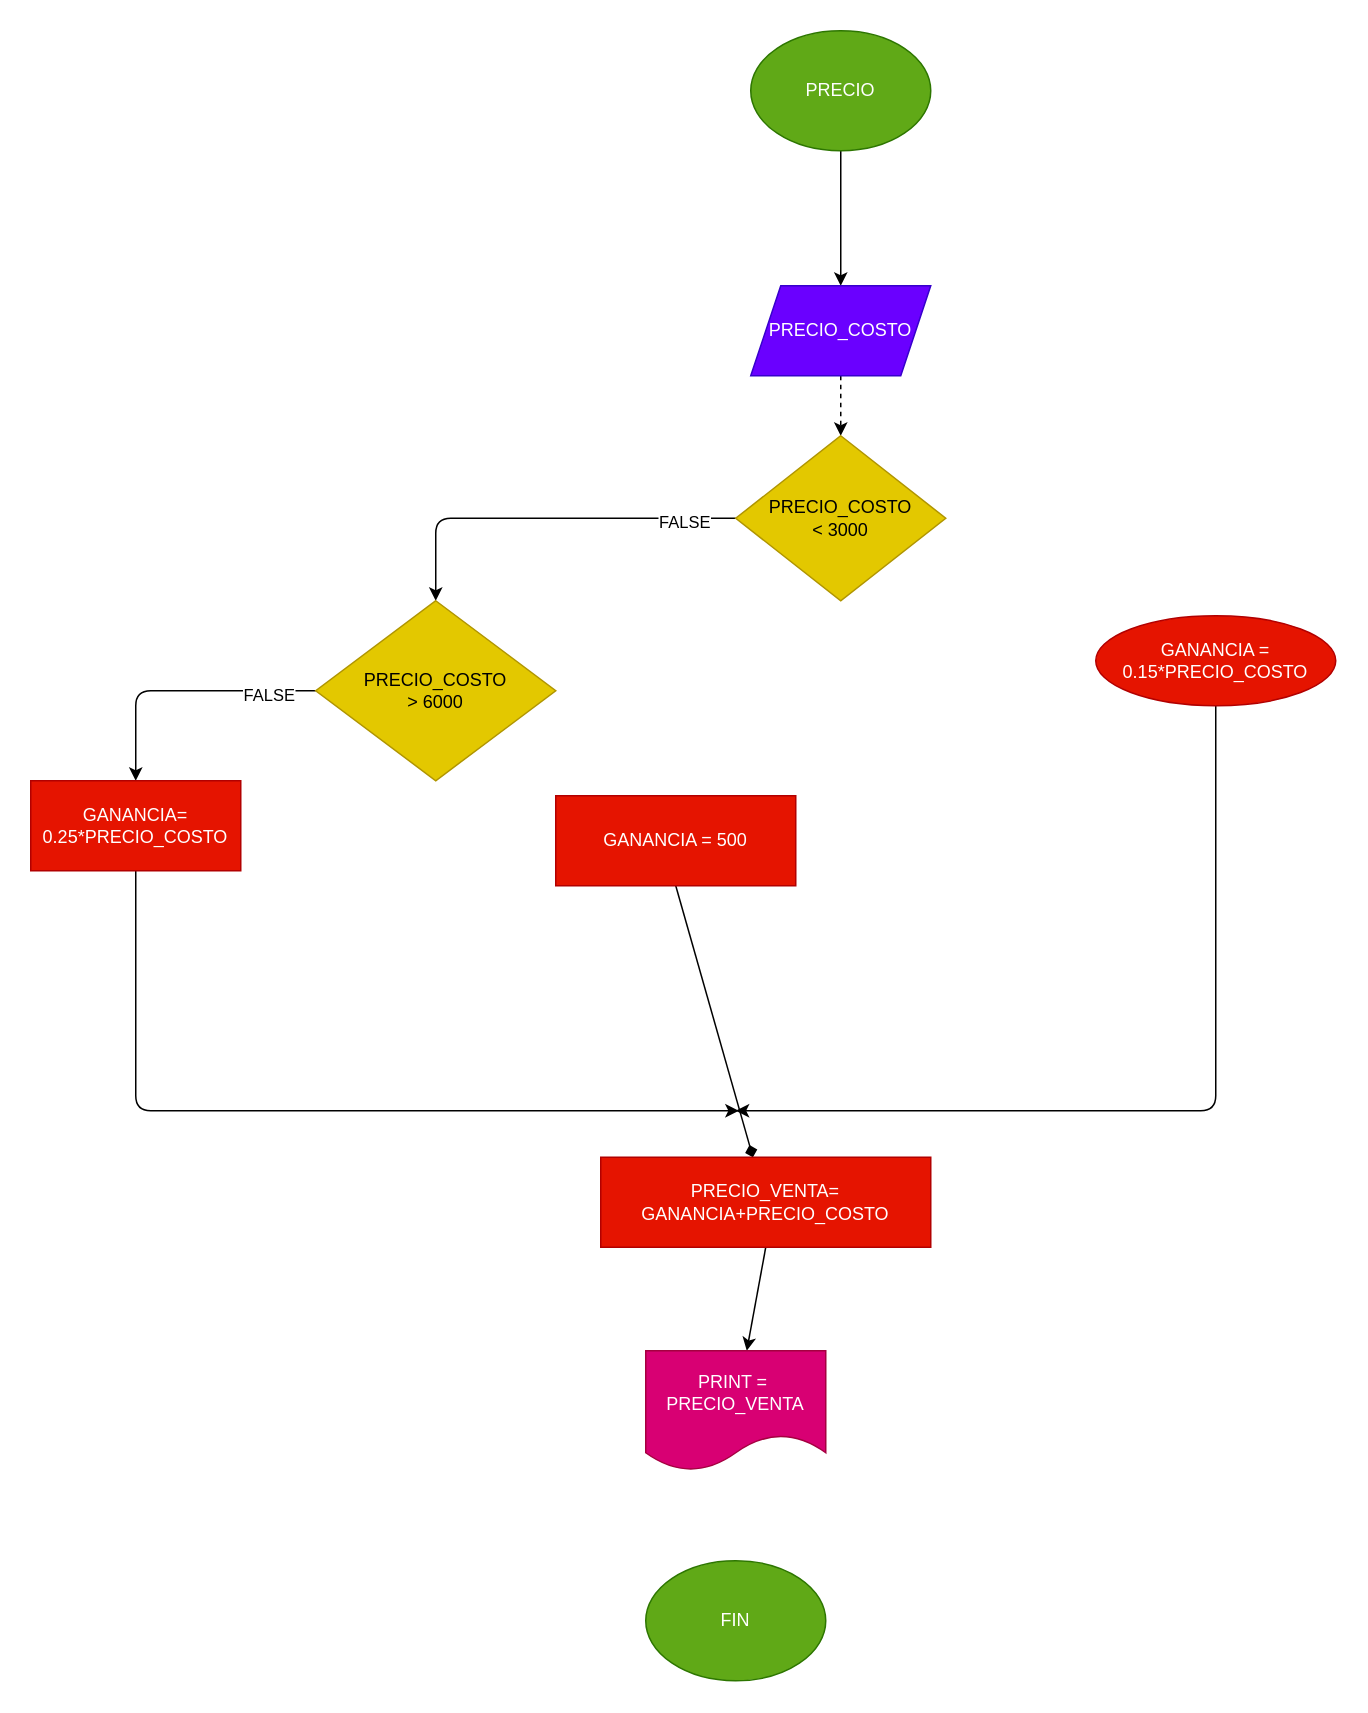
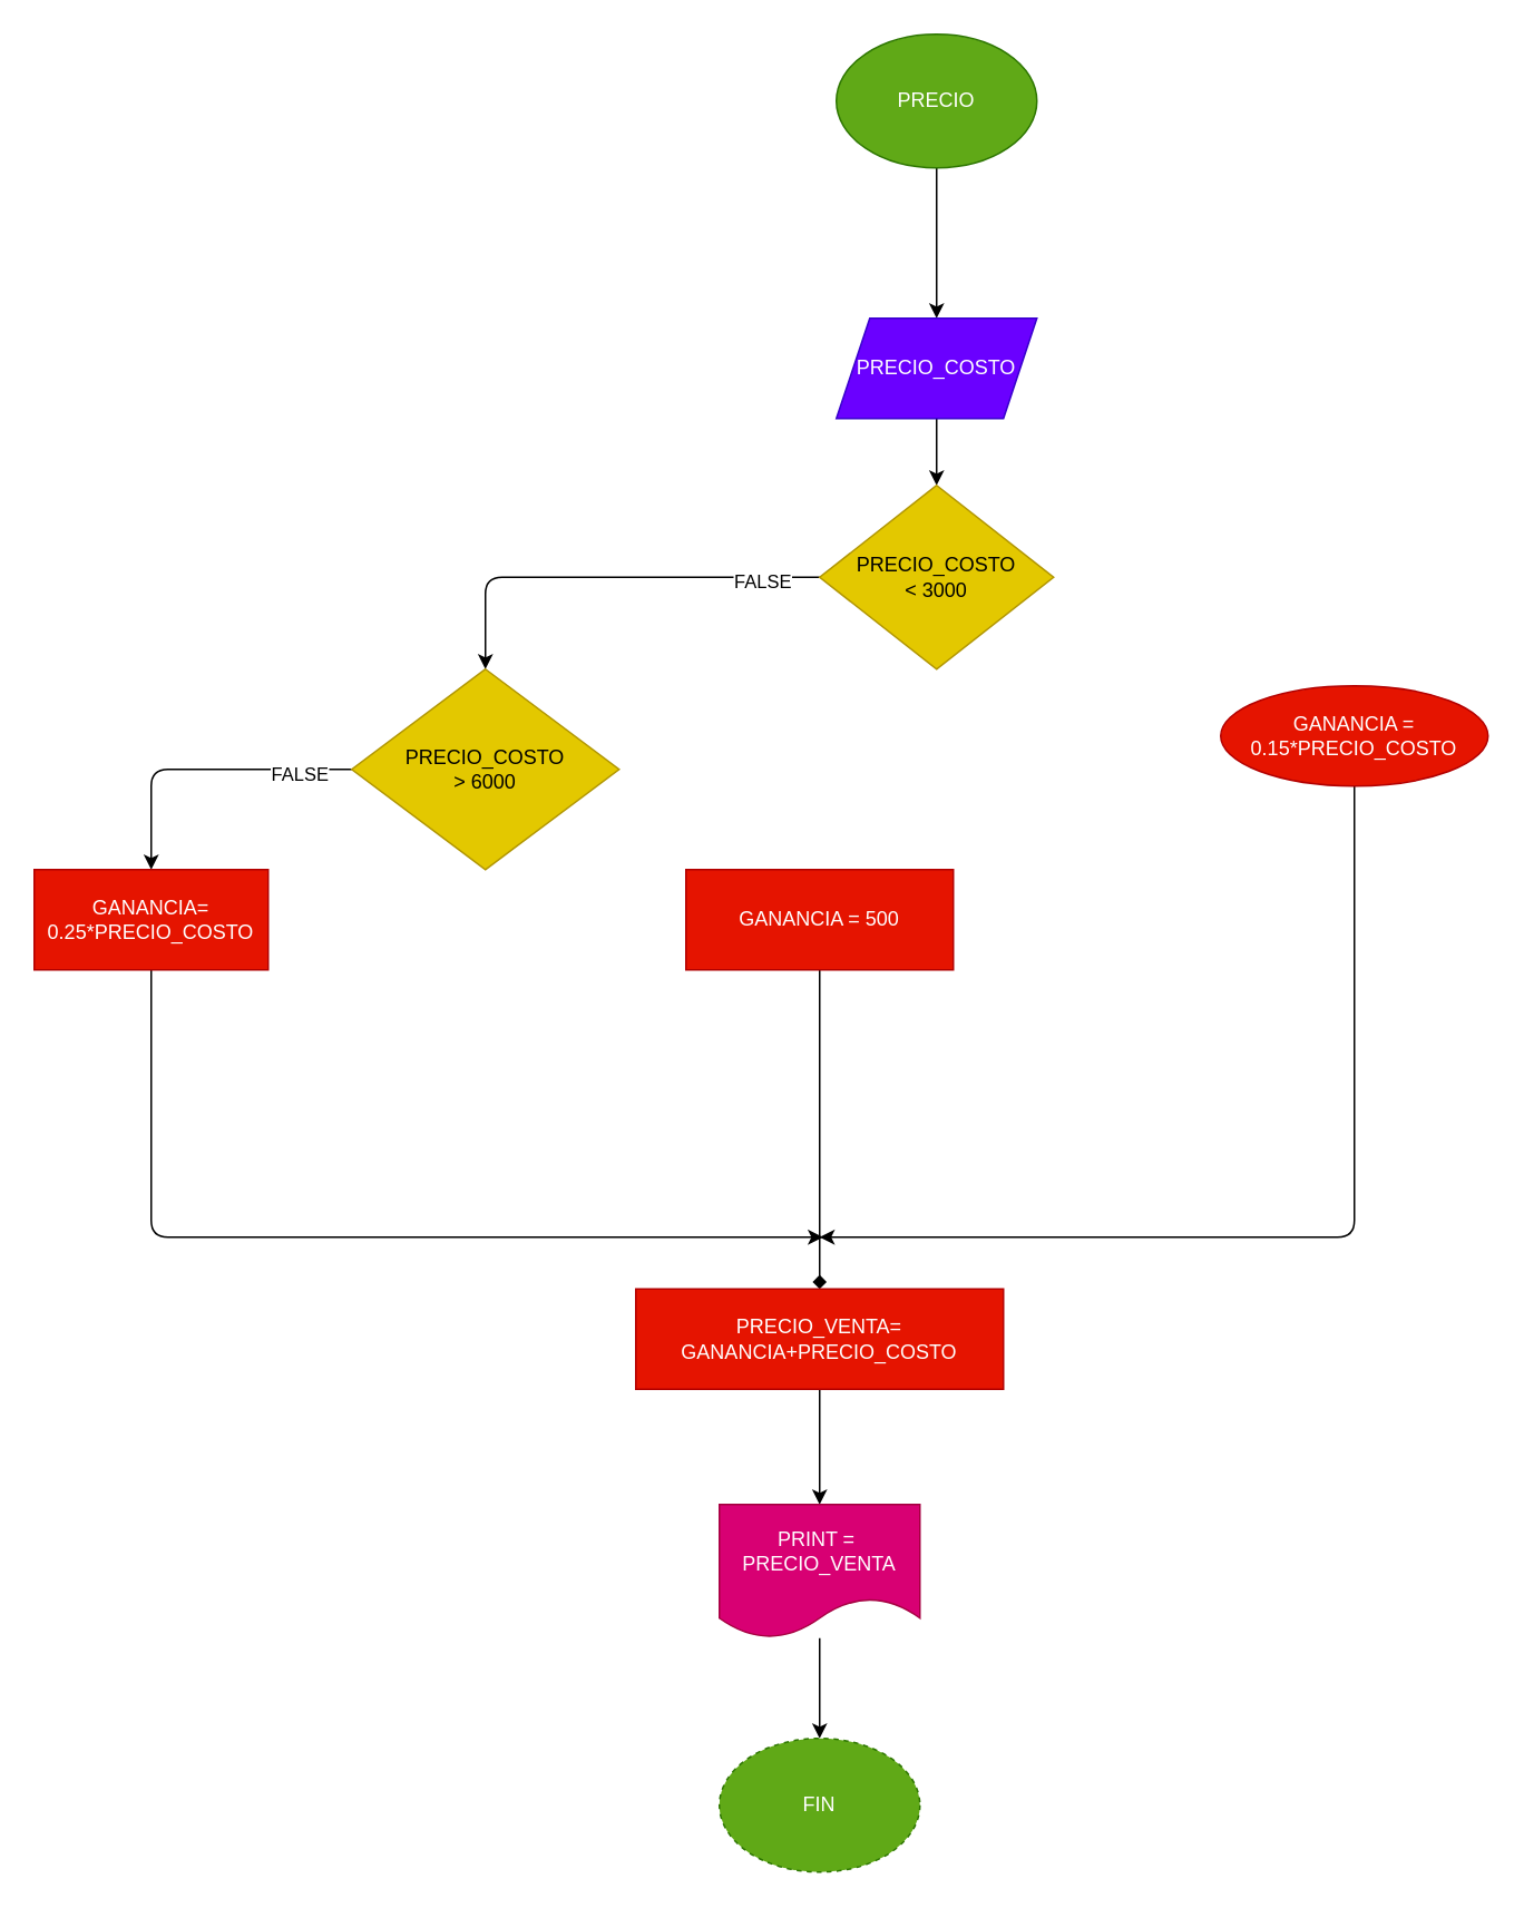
- <mxCell id="4" value="" style="edgeStyle=none;html=1;dashed=1;" edge="1" parent="1" source="5" target="8"><mxGeometry relative="1" as="geometry" /></mxCell>
+ <mxCell id="4" value="" style="edgeStyle=none;html=1;" edge="1" parent="1" source="5" target="8"><mxGeometry relative="1" as="geometry" /></mxCell>
- <mxCell id="15" value="GANANCIA = 500" style="rounded=0;whiteSpace=wrap;html=1;fillColor=#e51400;fontColor=#ffffff;strokeColor=#B20000;" vertex="1" parent="1"><mxGeometry x="370" y="530" width="160" height="60" as="geometry" /></mxCell>
+ <mxCell id="15" value="GANANCIA = 500" style="rounded=0;whiteSpace=wrap;html=1;fillColor=#e51400;fontColor=#ffffff;strokeColor=#B20000;" vertex="1" parent="1"><mxGeometry x="410" y="520" width="160" height="60" as="geometry" /></mxCell>
- <mxCell id="19" value="PRECIO_VENTA=&lt;br&gt;GANANCIA+PRECIO_COSTO" style="rounded=0;whiteSpace=wrap;html=1;fillColor=#e51400;fontColor=#ffffff;strokeColor=#B20000;" vertex="1" parent="1"><mxGeometry x="400" y="771" width="220" height="60" as="geometry" /></mxCell>
+ <mxCell id="19" value="PRECIO_VENTA=&lt;br&gt;GANANCIA+PRECIO_COSTO" style="rounded=0;whiteSpace=wrap;html=1;fillColor=#e51400;fontColor=#ffffff;strokeColor=#B20000;" vertex="1" parent="1"><mxGeometry x="380" y="771" width="220" height="60" as="geometry" /></mxCell>
+ <mxCell id="20" style="edgeStyle=none;html=1;" edge="1" parent="1" source="21" target="22"><mxGeometry relative="1" as="geometry"><mxPoint x="490" y="1080" as="targetPoint" /></mxGeometry></mxCell>
- <mxCell id="22" value="FIN" style="ellipse;whiteSpace=wrap;html=1;fillColor=#60a917;fontColor=#ffffff;strokeColor=#2D7600;" vertex="1" parent="1"><mxGeometry x="430" y="1040" width="120" height="80" as="geometry" /></mxCell>
+ <mxCell id="22" value="FIN" style="ellipse;whiteSpace=wrap;html=1;fillColor=#60a917;fontColor=#ffffff;strokeColor=#2D7600;dashed=1;" vertex="1" parent="1"><mxGeometry x="430" y="1040" width="120" height="80" as="geometry" /></mxCell>
